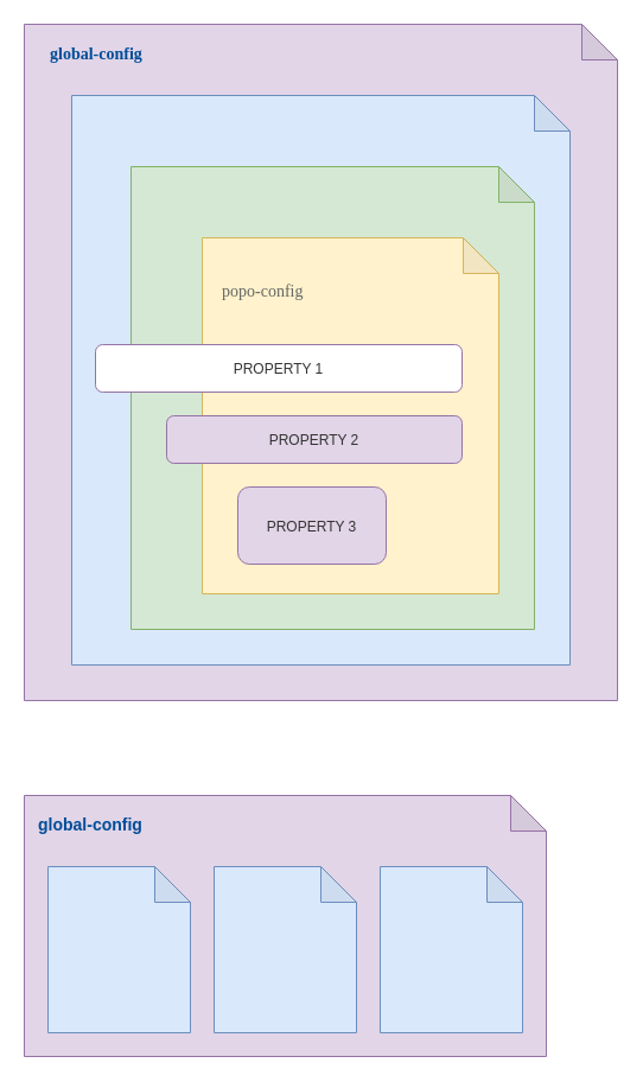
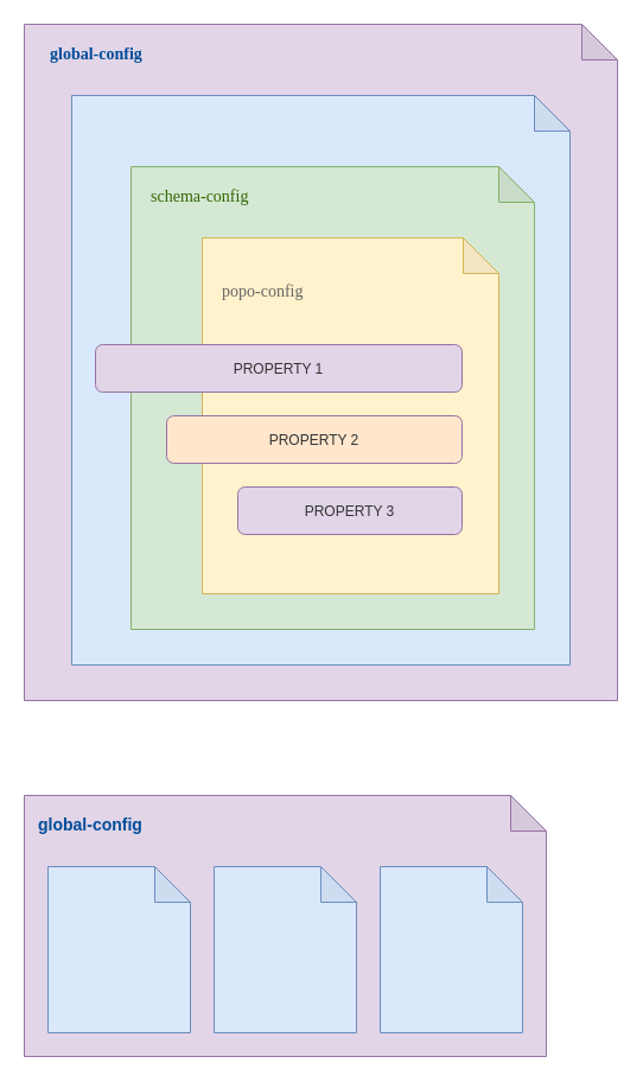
+ <mxCell id="11" value="&lt;div style=&quot;font-size: 14px&quot;&gt;&lt;span style=&quot;font-size: 14px ; font-style: normal ; letter-spacing: normal ; text-align: center ; text-indent: 0px ; text-transform: none ; word-spacing: 0px ; float: none ; display: inline&quot;&gt;&lt;font face=&quot;Verdana&quot;&gt;schema-config&lt;/font&gt;&lt;/span&gt;&lt;/div&gt;" style="text;whiteSpace=wrap;html=1;fontSize=14;fontStyle=0;fillColor=none;fontColor=#336600;" parent="1" vertex="1"><mxGeometry x="124.5" y="150" width="220" height="30" as="geometry" /></mxCell>
- <mxCell id="14" value="PROPERTY 1" style="rounded=1;fillColor=#ffffff;fontSize=12;strokeColor=#9673a6;fontColor=#333333;" parent="1" vertex="1"><mxGeometry x="80" y="290" width="309" height="40" as="geometry" /></mxCell>
+ <mxCell id="14" value="PROPERTY 1" style="rounded=1;fillColor=#e1d5e7;fontSize=12;strokeColor=#9673a6;fontColor=#333333;" parent="1" vertex="1"><mxGeometry x="80" y="290" width="309" height="40" as="geometry" /></mxCell>
- <mxCell id="15" value="PROPERTY 2" style="rounded=1;fillColor=#e1d5e7;fontSize=12;strokeColor=#9673a6;fontColor=#333333;" parent="1" vertex="1"><mxGeometry x="140" y="350" width="249" height="40" as="geometry" /></mxCell>
+ <mxCell id="15" value="PROPERTY 2" style="rounded=1;fillColor=#ffe6cc;fontSize=12;strokeColor=#9673a6;fontColor=#333333;" parent="1" vertex="1"><mxGeometry x="140" y="350" width="249" height="40" as="geometry" /></mxCell>
- <mxCell id="16" value="PROPERTY 3" style="rounded=1;fillColor=#e1d5e7;fontSize=12;strokeColor=#9673a6;fontColor=#333333;" parent="1" vertex="1"><mxGeometry x="200" y="410" width="125" height="65" as="geometry" /></mxCell>
+ <mxCell id="16" value="PROPERTY 3" style="rounded=1;fillColor=#e1d5e7;fontSize=12;strokeColor=#9673a6;fontColor=#333333;" parent="1" vertex="1"><mxGeometry x="200" y="410" width="189" height="40" as="geometry" /></mxCell>
